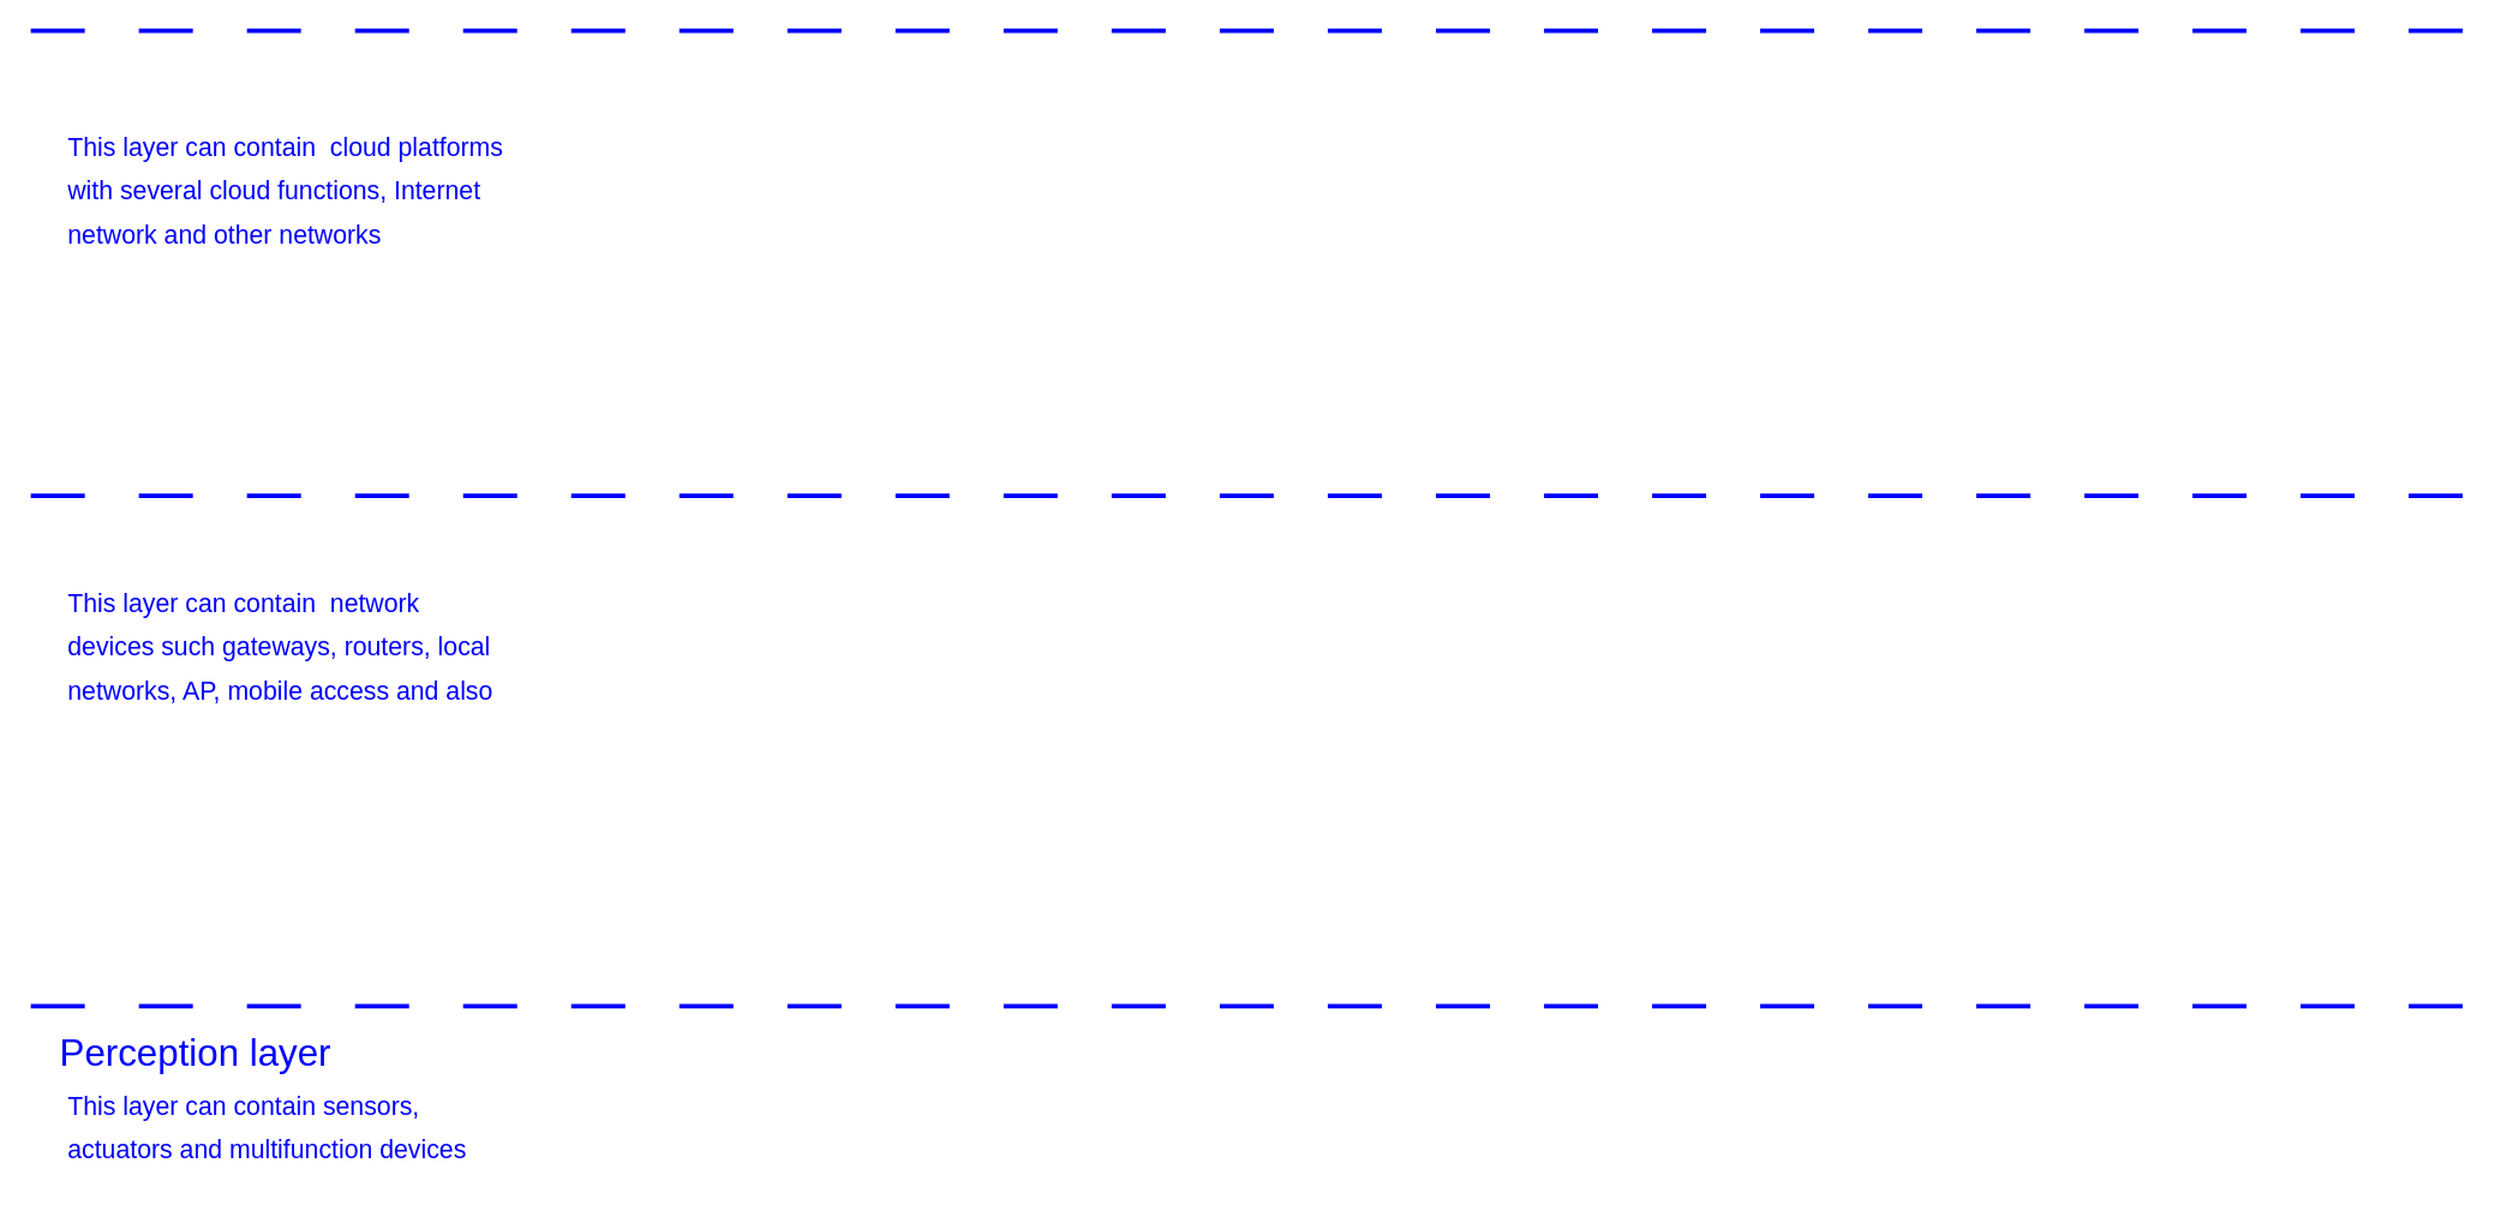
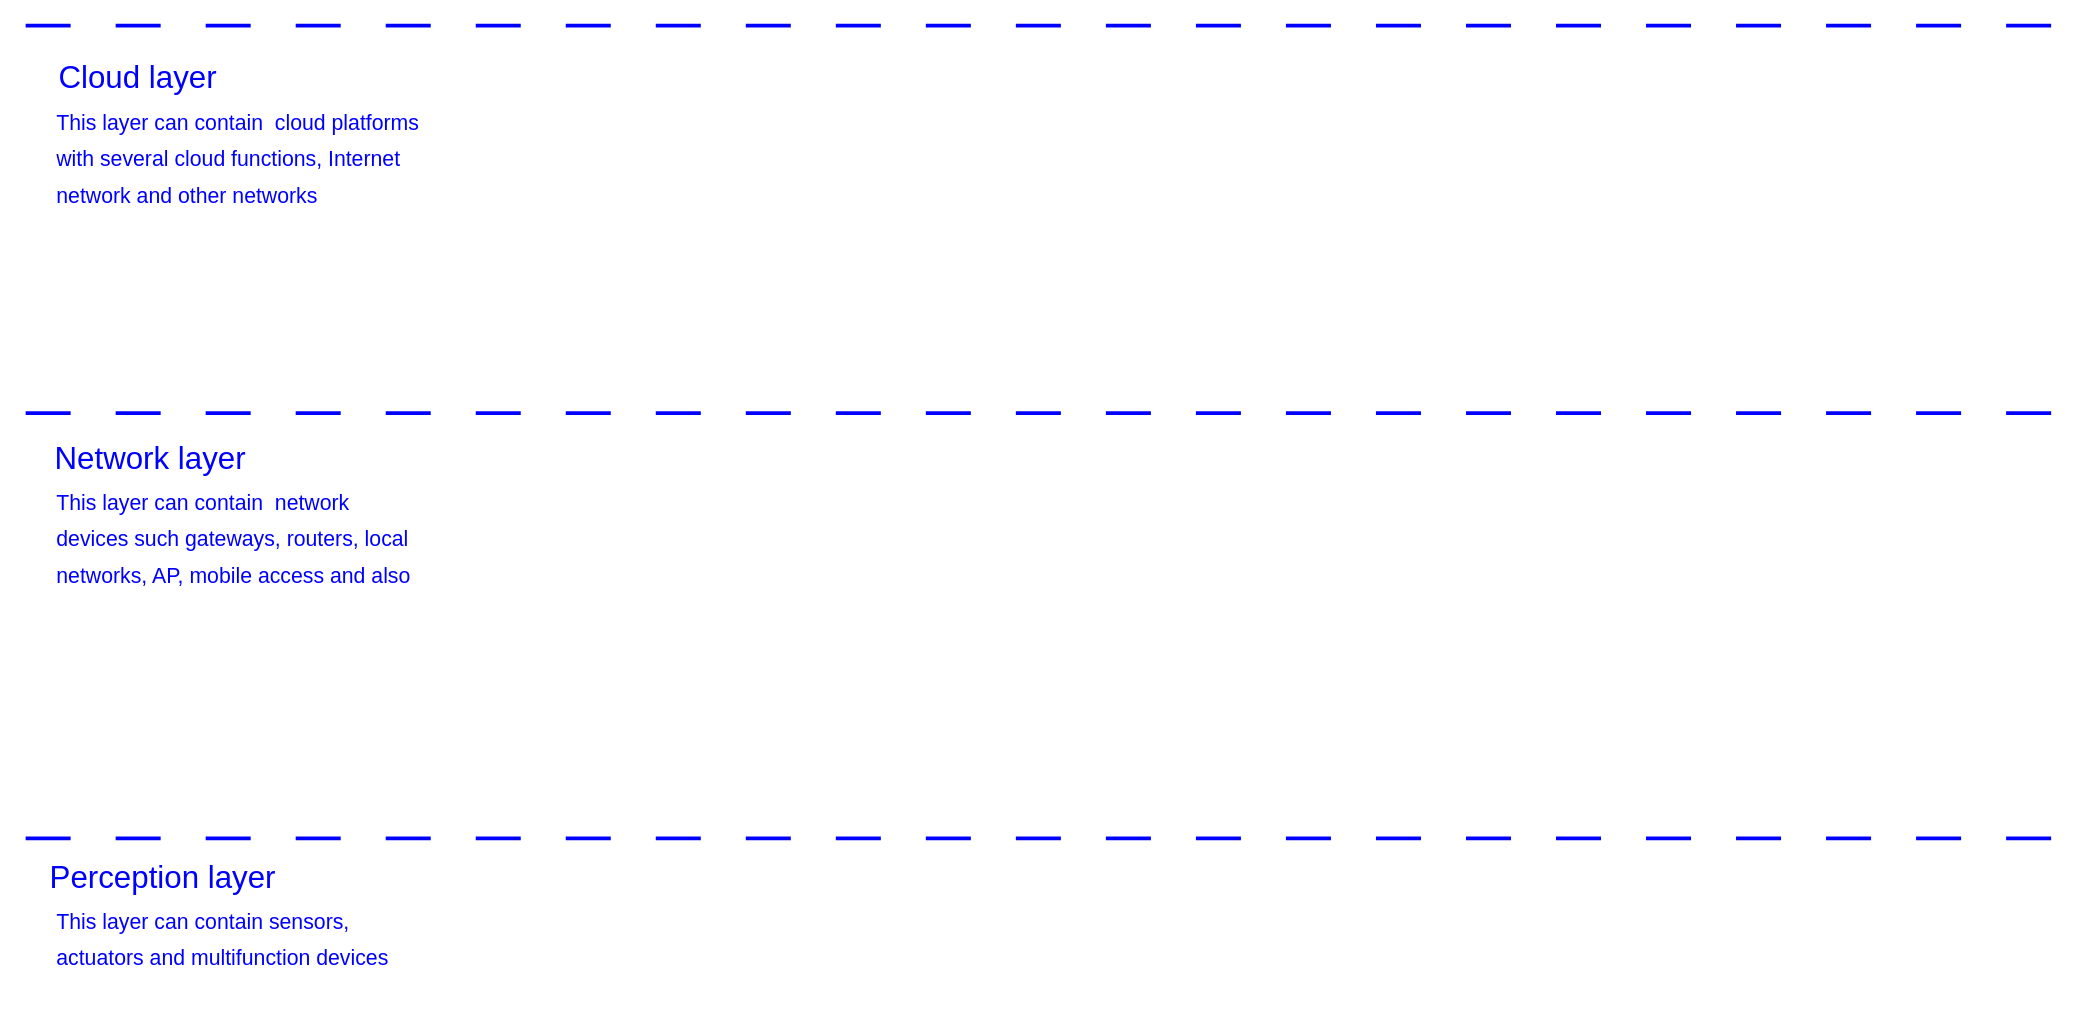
+ <mxCell id="17" value="Cloud layer" style="text;html=1;strokeColor=none;fillColor=none;align=center;verticalAlign=middle;whiteSpace=wrap;rounded=0;fontSize=25;fontColor=#0000FF;" vertex="1" parent="15"><mxGeometry y="25" width="180" height="30" as="geometry" /></mxCell>
+ <mxCell id="11" value="Network layer" style="text;html=1;strokeColor=none;fillColor=none;align=center;verticalAlign=middle;whiteSpace=wrap;rounded=0;fontSize=25;fontColor=#0000FF;" vertex="1" parent="9"><mxGeometry x="10" y="20" width="180" height="30" as="geometry" /></mxCell>
